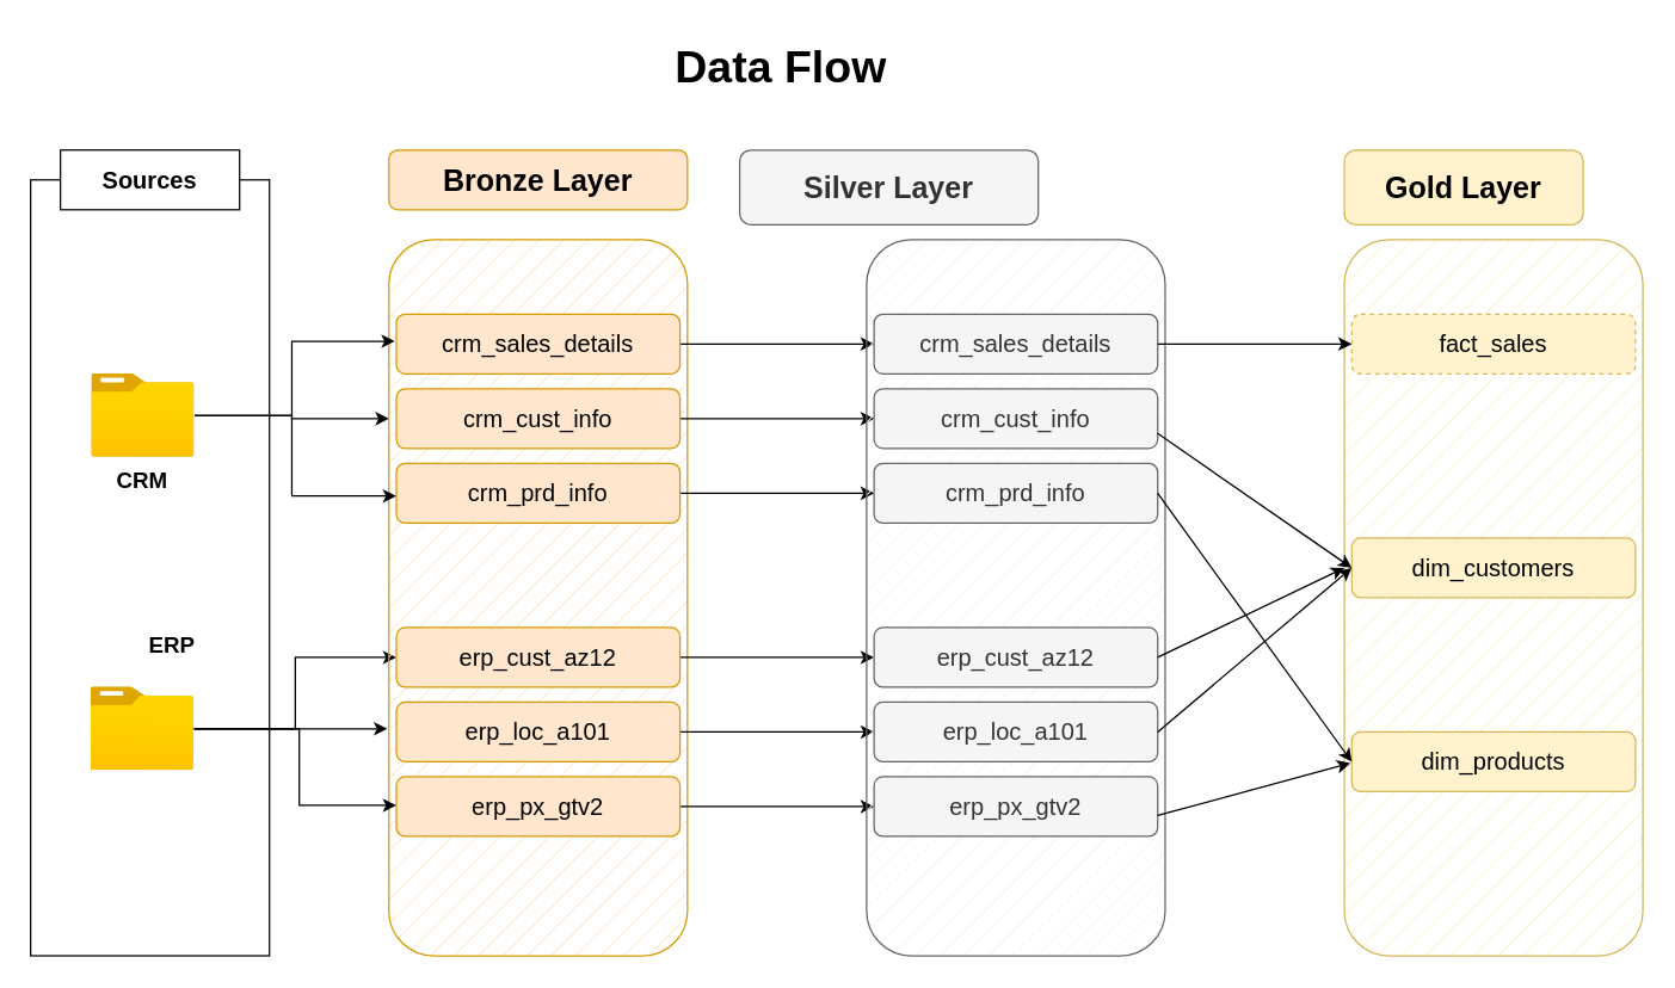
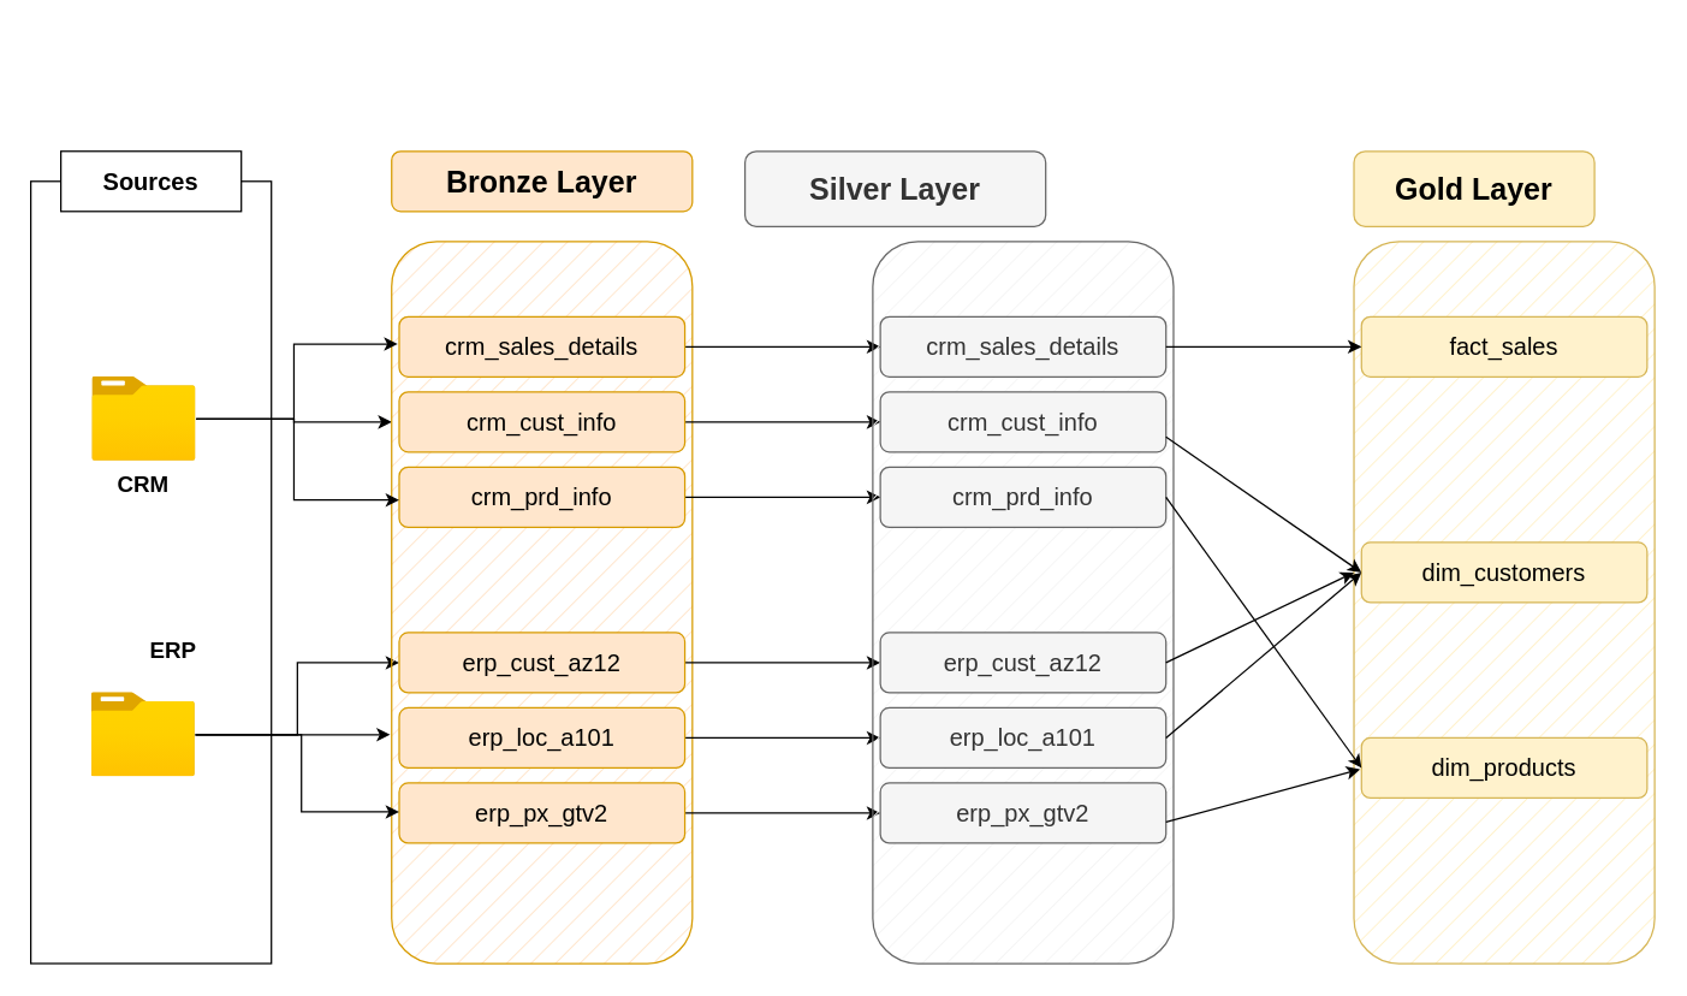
- <mxCell id="47" value="&lt;h1 style=&quot;margin-top: 0px;&quot;&gt;&lt;font style=&quot;font-size: 30px;&quot;&gt;Data Flow&lt;/font&gt;&lt;/h1&gt;" style="text;html=1;whiteSpace=wrap;overflow=hidden;rounded=0;" vertex="1" parent="1"><mxGeometry x="450" y="20" width="180" height="50" as="geometry" /></mxCell>
- <mxCell id="38" value="&lt;font style=&quot;font-size: 16px;&quot;&gt;fact_sales&lt;/font&gt;" style="rounded=1;whiteSpace=wrap;html=1;fillColor=#fff2cc;strokeColor=#d6b656;dashed=1;" parent="1" vertex="1"><mxGeometry x="905" y="210" width="190" height="40" as="geometry" /></mxCell>
+ <mxCell id="38" value="&lt;font style=&quot;font-size: 16px;&quot;&gt;fact_sales&lt;/font&gt;" style="rounded=1;whiteSpace=wrap;html=1;fillColor=#fff2cc;strokeColor=#d6b656;" parent="1" vertex="1"><mxGeometry x="905" y="210" width="190" height="40" as="geometry" /></mxCell>
